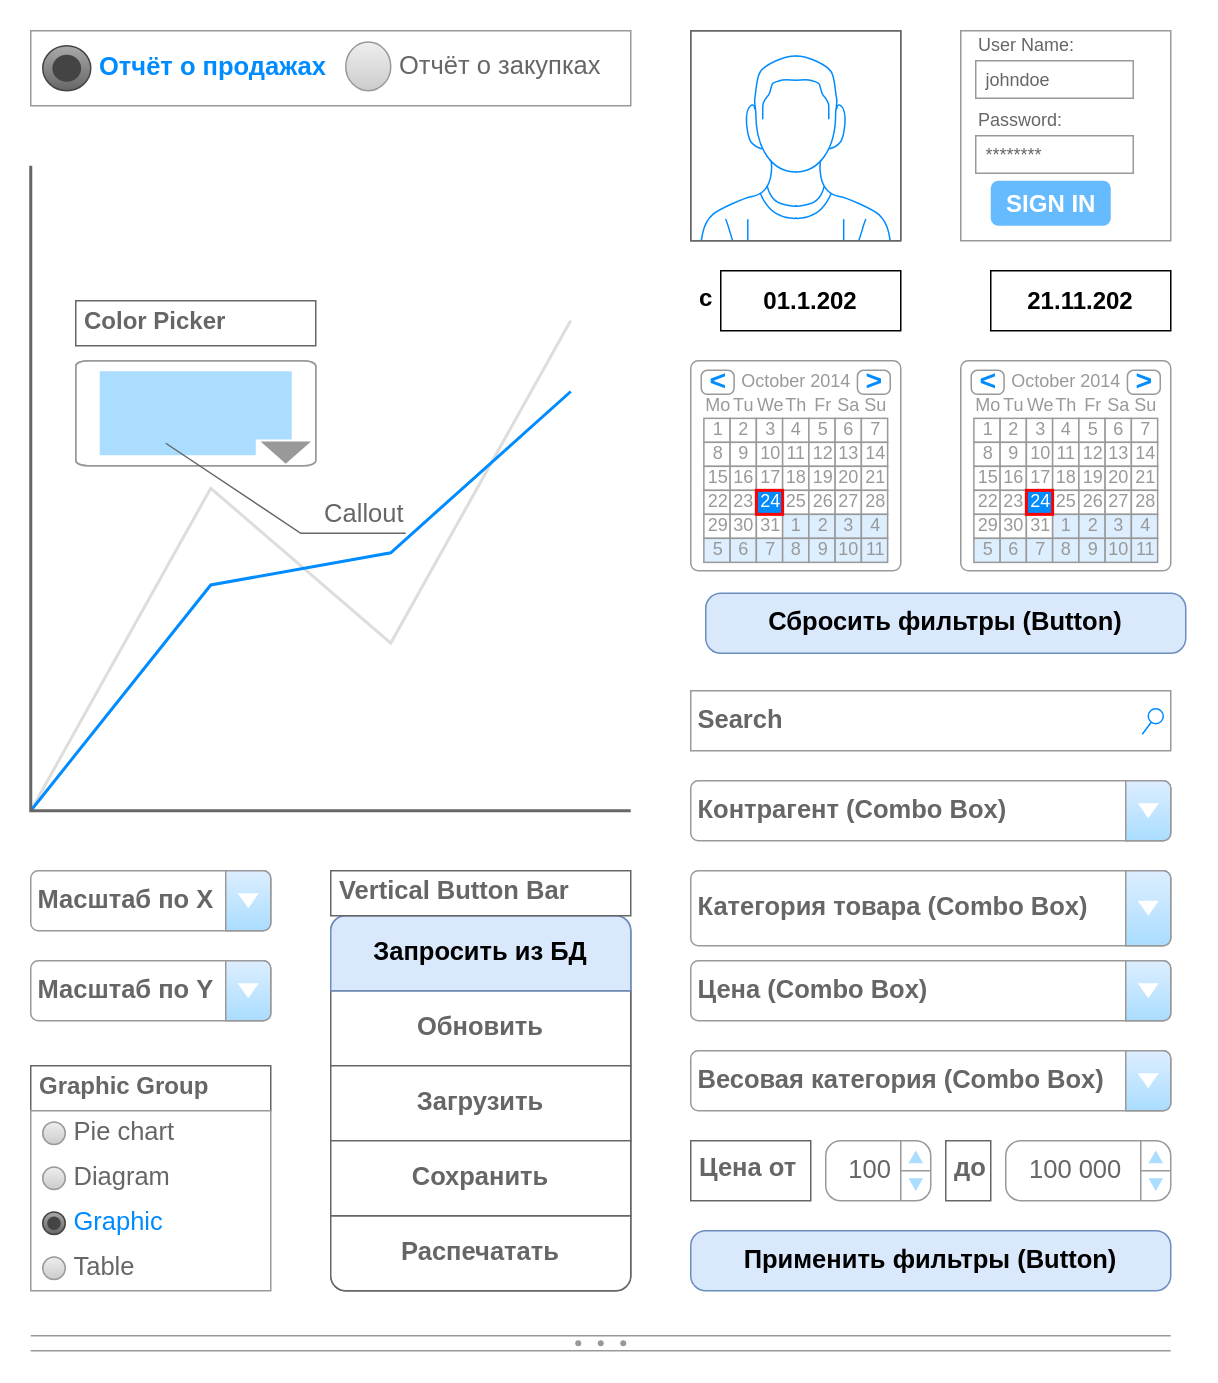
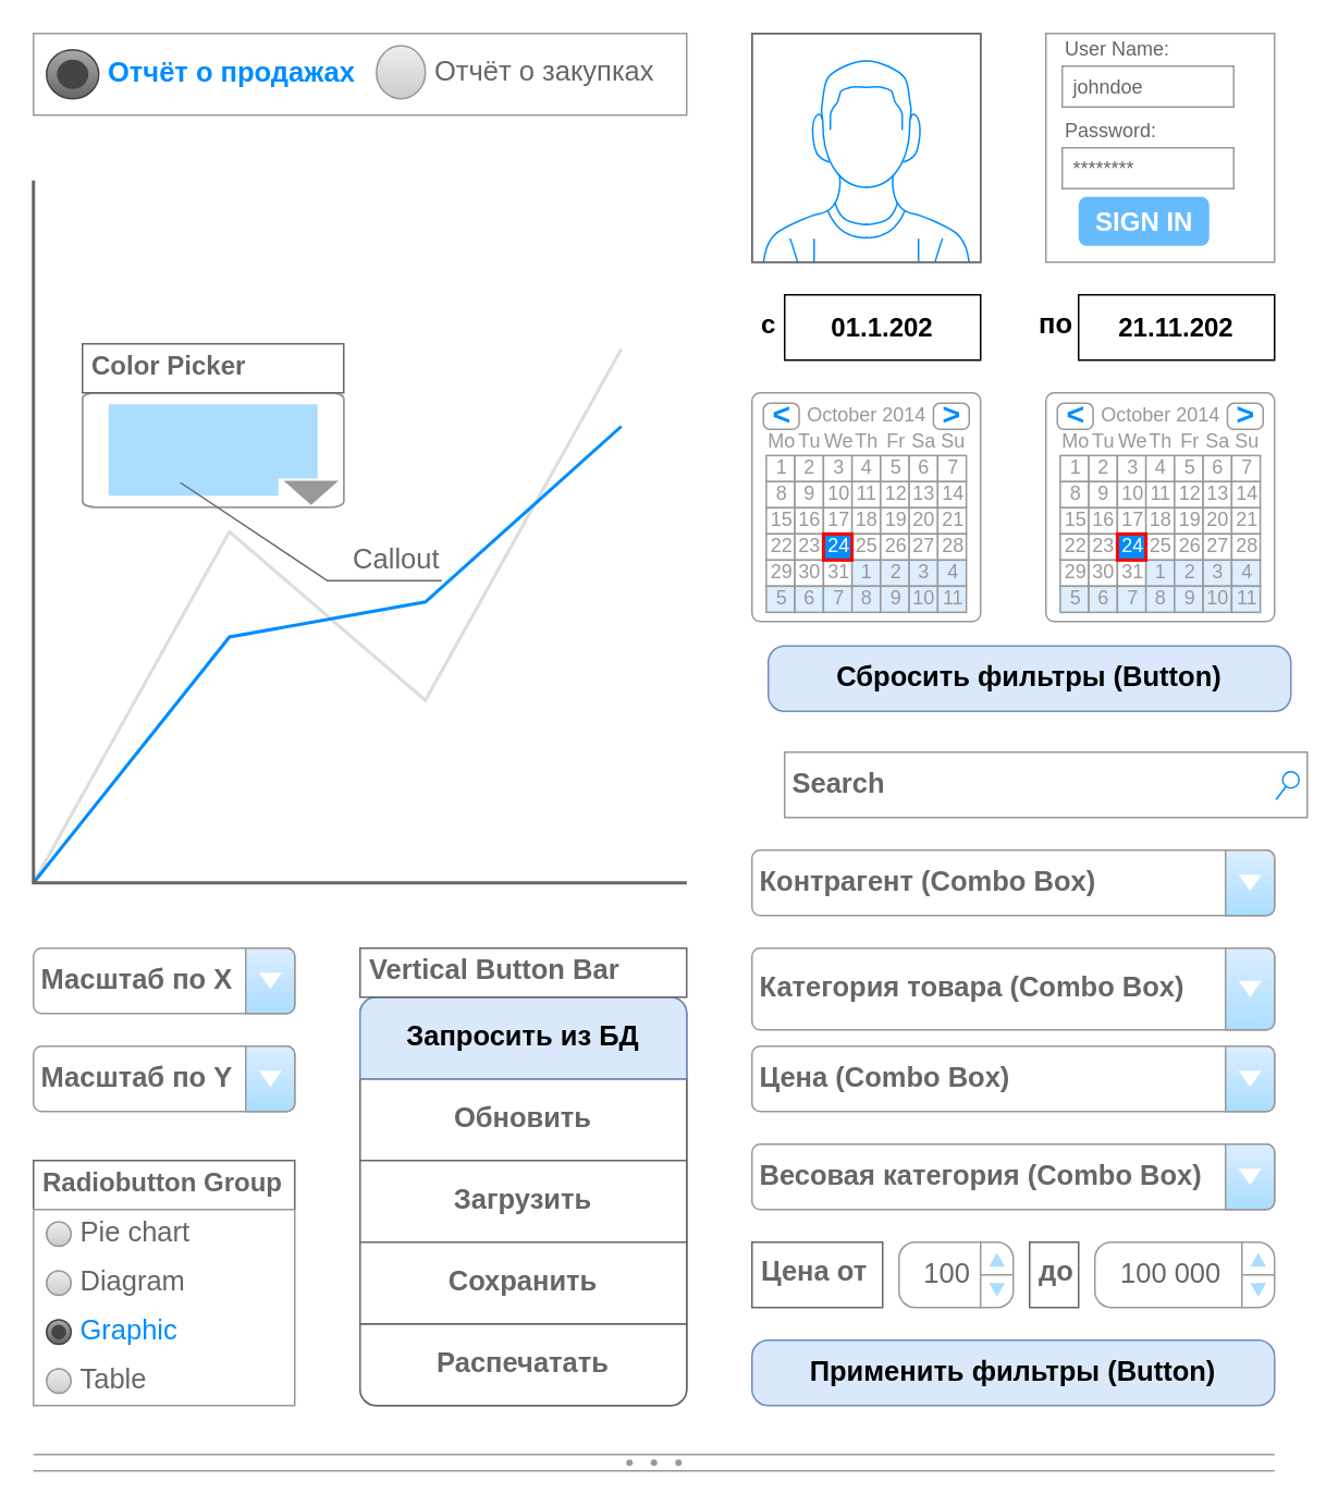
+ <mxCell id="145" value="&lt;font color=&quot;#000000&quot;&gt;&lt;b&gt;по&lt;/b&gt;&lt;/font&gt;" style="strokeWidth=1;shadow=0;dashed=0;align=center;html=1;shape=mxgraph.mockup.text.textBox;fontColor=#666666;align=left;fontSize=17;spacingLeft=4;spacingTop=-3;whiteSpace=wrap;strokeColor=none;mainText=" vertex="1" parent="1"><mxGeometry x="630" y="180" width="30" height="40" as="geometry" /></mxCell>
- <mxCell id="140" value="&lt;font style=&quot;font-size: 16px;&quot;&gt;&lt;b&gt;Color Picker&lt;/b&gt;&lt;/font&gt;" style="strokeWidth=1;shadow=0;dashed=0;align=center;html=1;shape=mxgraph.mockup.text.textBox;fontColor=#666666;align=left;fontSize=17;spacingLeft=4;spacingTop=-3;whiteSpace=wrap;strokeColor=#666666;mainText=" parent="1" vertex="1"><mxGeometry x="50" y="200" width="160" height="30" as="geometry" /></mxCell>
+ <mxCell id="140" value="&lt;font style=&quot;font-size: 16px;&quot;&gt;&lt;b&gt;Color Picker&lt;/b&gt;&lt;/font&gt;" style="strokeWidth=1;shadow=0;dashed=0;align=center;html=1;shape=mxgraph.mockup.text.textBox;fontColor=#666666;align=left;fontSize=17;spacingLeft=4;spacingTop=-3;whiteSpace=wrap;strokeColor=#666666;mainText=" parent="1" vertex="1"><mxGeometry x="50" y="210" width="160" height="30" as="geometry" /></mxCell>
- <mxCell id="138" value="&lt;div align=&quot;center&quot;&gt;&lt;b&gt;Search&lt;/b&gt;&lt;/div&gt;" style="strokeWidth=1;shadow=0;dashed=0;align=center;html=1;shape=mxgraph.mockup.forms.searchBox;strokeColor=#999999;mainText=;strokeColor2=#008cff;fontColor=#666666;fontSize=17;align=left;spacingLeft=3;whiteSpace=wrap;textDirection=ltr;" parent="1" vertex="1"><mxGeometry x="460" y="460" width="320" height="40" as="geometry" /></mxCell>
+ <mxCell id="138" value="&lt;div align=&quot;center&quot;&gt;&lt;b&gt;Search&lt;/b&gt;&lt;/div&gt;" style="strokeWidth=1;shadow=0;dashed=0;align=center;html=1;shape=mxgraph.mockup.forms.searchBox;strokeColor=#999999;mainText=;strokeColor2=#008cff;fontColor=#666666;fontSize=17;align=left;spacingLeft=3;whiteSpace=wrap;textDirection=ltr;" parent="1" vertex="1"><mxGeometry x="480" y="460" width="320" height="40" as="geometry" /></mxCell>
- <mxCell id="110" value="&lt;font style=&quot;font-size: 16px;&quot;&gt;&lt;b&gt;Graphic Group&lt;/b&gt;&lt;/font&gt;" style="strokeWidth=1;shadow=0;dashed=0;align=center;html=1;shape=mxgraph.mockup.text.textBox;fontColor=#666666;align=left;fontSize=17;spacingLeft=4;spacingTop=-3;whiteSpace=wrap;strokeColor=#666666;mainText=" parent="1" vertex="1"><mxGeometry x="20" y="710" width="160" height="30" as="geometry" /></mxCell>
+ <mxCell id="110" value="&lt;font style=&quot;font-size: 16px;&quot;&gt;&lt;b&gt;Radiobutton Group&lt;/b&gt;&lt;/font&gt;" style="strokeWidth=1;shadow=0;dashed=0;align=center;html=1;shape=mxgraph.mockup.text.textBox;fontColor=#666666;align=left;fontSize=17;spacingLeft=4;spacingTop=-3;whiteSpace=wrap;strokeColor=#666666;mainText=" parent="1" vertex="1"><mxGeometry x="20" y="710" width="160" height="30" as="geometry" /></mxCell>
